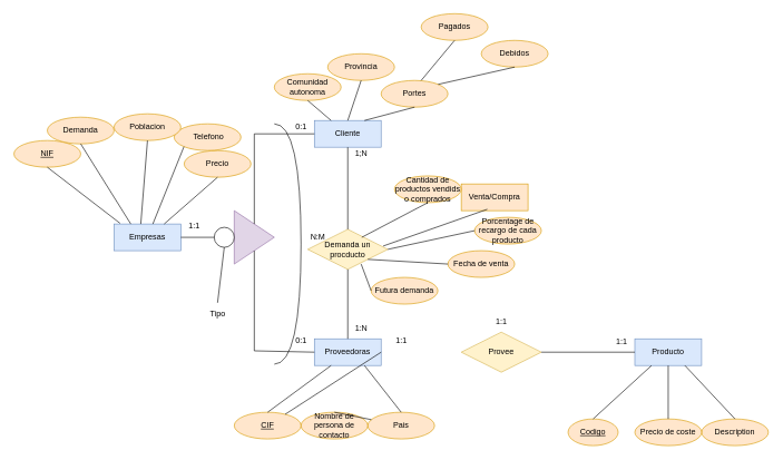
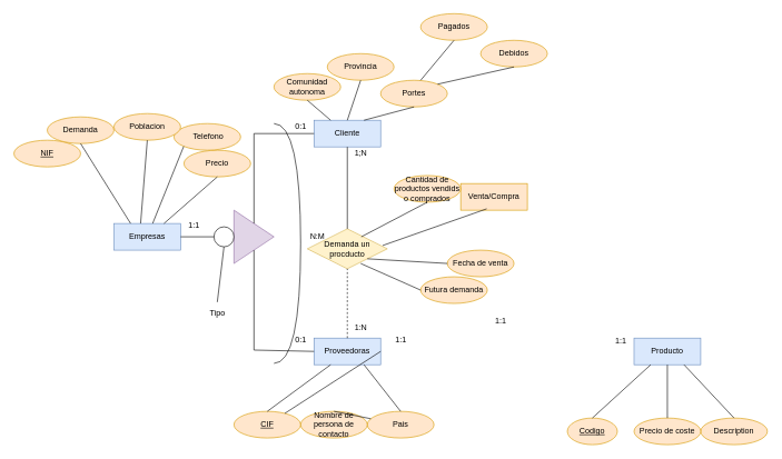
- <mxCell id="15" value="" style="endArrow=none;html=1;rounded=0;exitX=0.09;exitY=-0.025;exitDx=0;exitDy=0;exitPerimeter=0;entryX=0.5;entryY=1;entryDx=0;entryDy=0;" edge="1" parent="1" source="2" target="10"><mxGeometry width="50" height="50" relative="1" as="geometry"><mxPoint x="550" y="485" as="sourcePoint" /><mxPoint x="40" y="315" as="targetPoint" /></mxGeometry></mxCell>
- <mxCell id="53" value="Porcentage de recargo de cada producto" style="ellipse;whiteSpace=wrap;html=1;align=center;fillColor=#ffe6cc;strokeColor=#d79b00;" vertex="1" parent="1"><mxGeometry x="710" y="325" width="100" height="40" as="geometry" /></mxCell>
- <mxCell id="66" value="" style="endArrow=none;html=1;rounded=0;entryX=1;entryY=0.5;entryDx=0;entryDy=0;exitX=0;exitY=0.5;exitDx=0;exitDy=0;" edge="1" parent="1" source="53" target="57"><mxGeometry width="50" height="50" relative="1" as="geometry"><mxPoint x="690" y="355" as="sourcePoint" /><mxPoint x="740" y="305" as="targetPoint" /></mxGeometry></mxCell>
- <mxCell id="52" value="Futura demanda" style="ellipse;whiteSpace=wrap;html=1;align=center;fillColor=#ffe6cc;strokeColor=#d79b00;" vertex="1" parent="1"><mxGeometry x="555" y="415" width="100" height="40" as="geometry" /></mxCell>
+ <mxCell id="52" value="Futura demanda" style="ellipse;whiteSpace=wrap;html=1;align=center;fillColor=#ffe6cc;strokeColor=#d79b00;" vertex="1" parent="1"><mxGeometry x="630" y="415" width="100" height="40" as="geometry" /></mxCell>
- <mxCell id="59" value="" style="endArrow=none;html=1;rounded=0;entryX=0.5;entryY=1;entryDx=0;entryDy=0;" edge="1" parent="1" source="4" target="57"><mxGeometry width="50" height="50" relative="1" as="geometry"><mxPoint x="690" y="355" as="sourcePoint" /><mxPoint x="740" y="305" as="targetPoint" /></mxGeometry></mxCell>
+ <mxCell id="59" value="" style="endArrow=none;html=1;rounded=0;entryX=0.5;entryY=1;entryDx=0;entryDy=0;dashed=1;" edge="1" parent="1" source="4" target="57"><mxGeometry width="50" height="50" relative="1" as="geometry"><mxPoint x="690" y="355" as="sourcePoint" /><mxPoint x="740" y="305" as="targetPoint" /></mxGeometry></mxCell>
- <mxCell id="40" value="Provee" style="shape=rhombus;perimeter=rhombusPerimeter;whiteSpace=wrap;html=1;align=center;fillColor=#fff2cc;strokeColor=#d6b656;" vertex="1" parent="1"><mxGeometry x="690" y="497" width="120" height="60" as="geometry" /></mxCell>
- <mxCell id="50" value="" style="endArrow=none;html=1;rounded=0;entryX=1;entryY=0.5;entryDx=0;entryDy=0;exitX=0;exitY=0.5;exitDx=0;exitDy=0;" edge="1" parent="1" source="39" target="40"><mxGeometry width="50" height="50" relative="1" as="geometry"><mxPoint x="410" y="607" as="sourcePoint" /><mxPoint x="460" y="557" as="targetPoint" /></mxGeometry></mxCell>
